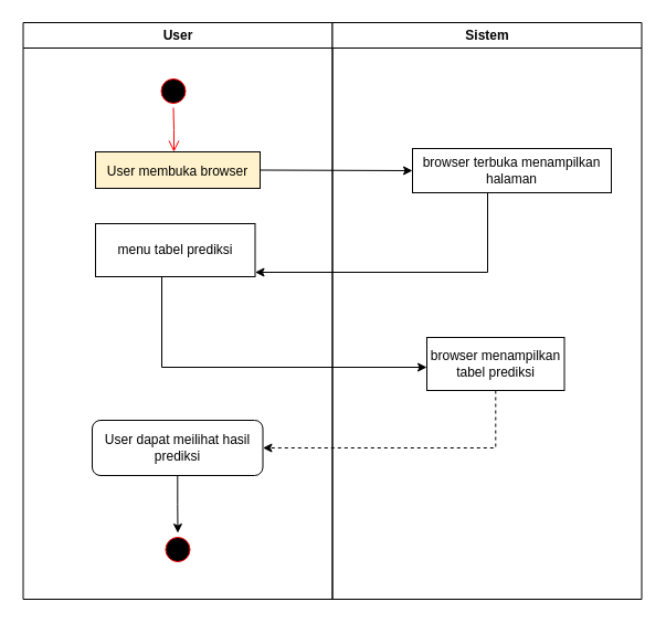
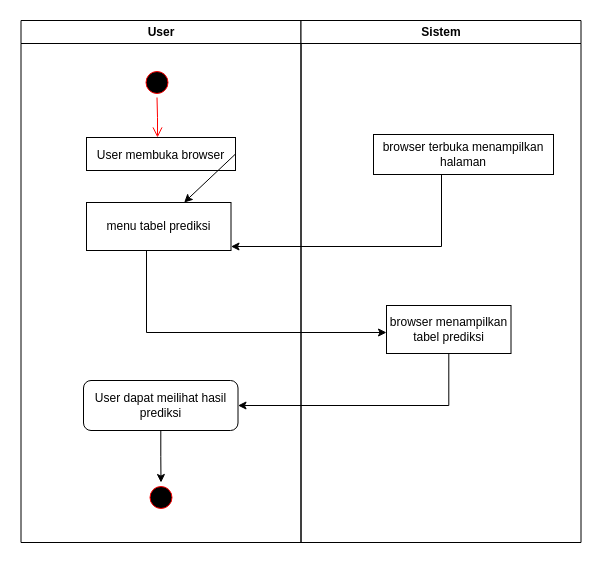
- <mxCell id="5" value="User membuka browser" style="fillColor=#fff2cc;" vertex="1" parent="2"><mxGeometry x="65.5" y="117" width="149" height="33" as="geometry" /></mxCell>
+ <mxCell id="5" value="User membuka browser" style="" vertex="1" parent="2"><mxGeometry x="65.5" y="117" width="149" height="33" as="geometry" /></mxCell>
- <mxCell id="13" value="" style="endArrow=classic;html=1;rounded=0;entryX=0;entryY=0.5;entryDx=0;entryDy=0;exitX=1;exitY=0.5;exitDx=0;exitDy=0;" edge="1" parent="1" source="5" target="11"><mxGeometry width="50" height="50" relative="1" as="geometry"><mxPoint x="216" y="192" as="sourcePoint" /><mxPoint x="266" y="142" as="targetPoint" /></mxGeometry></mxCell>
+ <mxCell id="13" value="" style="endArrow=classic;html=1;rounded=0;exitX=1;exitY=0.5;exitDx=0;exitDy=0;" edge="1" parent="1" source="5" target="6"><mxGeometry width="50" height="50" relative="1" as="geometry"><mxPoint x="216" y="192" as="sourcePoint" /><mxPoint x="266" y="142" as="targetPoint" /></mxGeometry></mxCell>
- <mxCell id="16" style="edgeStyle=orthogonalEdgeStyle;rounded=0;orthogonalLoop=1;jettySize=auto;html=1;entryX=1;entryY=0.5;entryDx=0;entryDy=0;dashed=1;" edge="1" parent="1" source="12" target="8"><mxGeometry relative="1" as="geometry"><Array as="points"><mxPoint x="448" y="405" /></Array></mxGeometry></mxCell>
+ <mxCell id="16" style="edgeStyle=orthogonalEdgeStyle;rounded=0;orthogonalLoop=1;jettySize=auto;html=1;entryX=1;entryY=0.5;entryDx=0;entryDy=0;" edge="1" parent="1" source="12" target="8"><mxGeometry relative="1" as="geometry"><Array as="points"><mxPoint x="448" y="405" /></Array></mxGeometry></mxCell>
